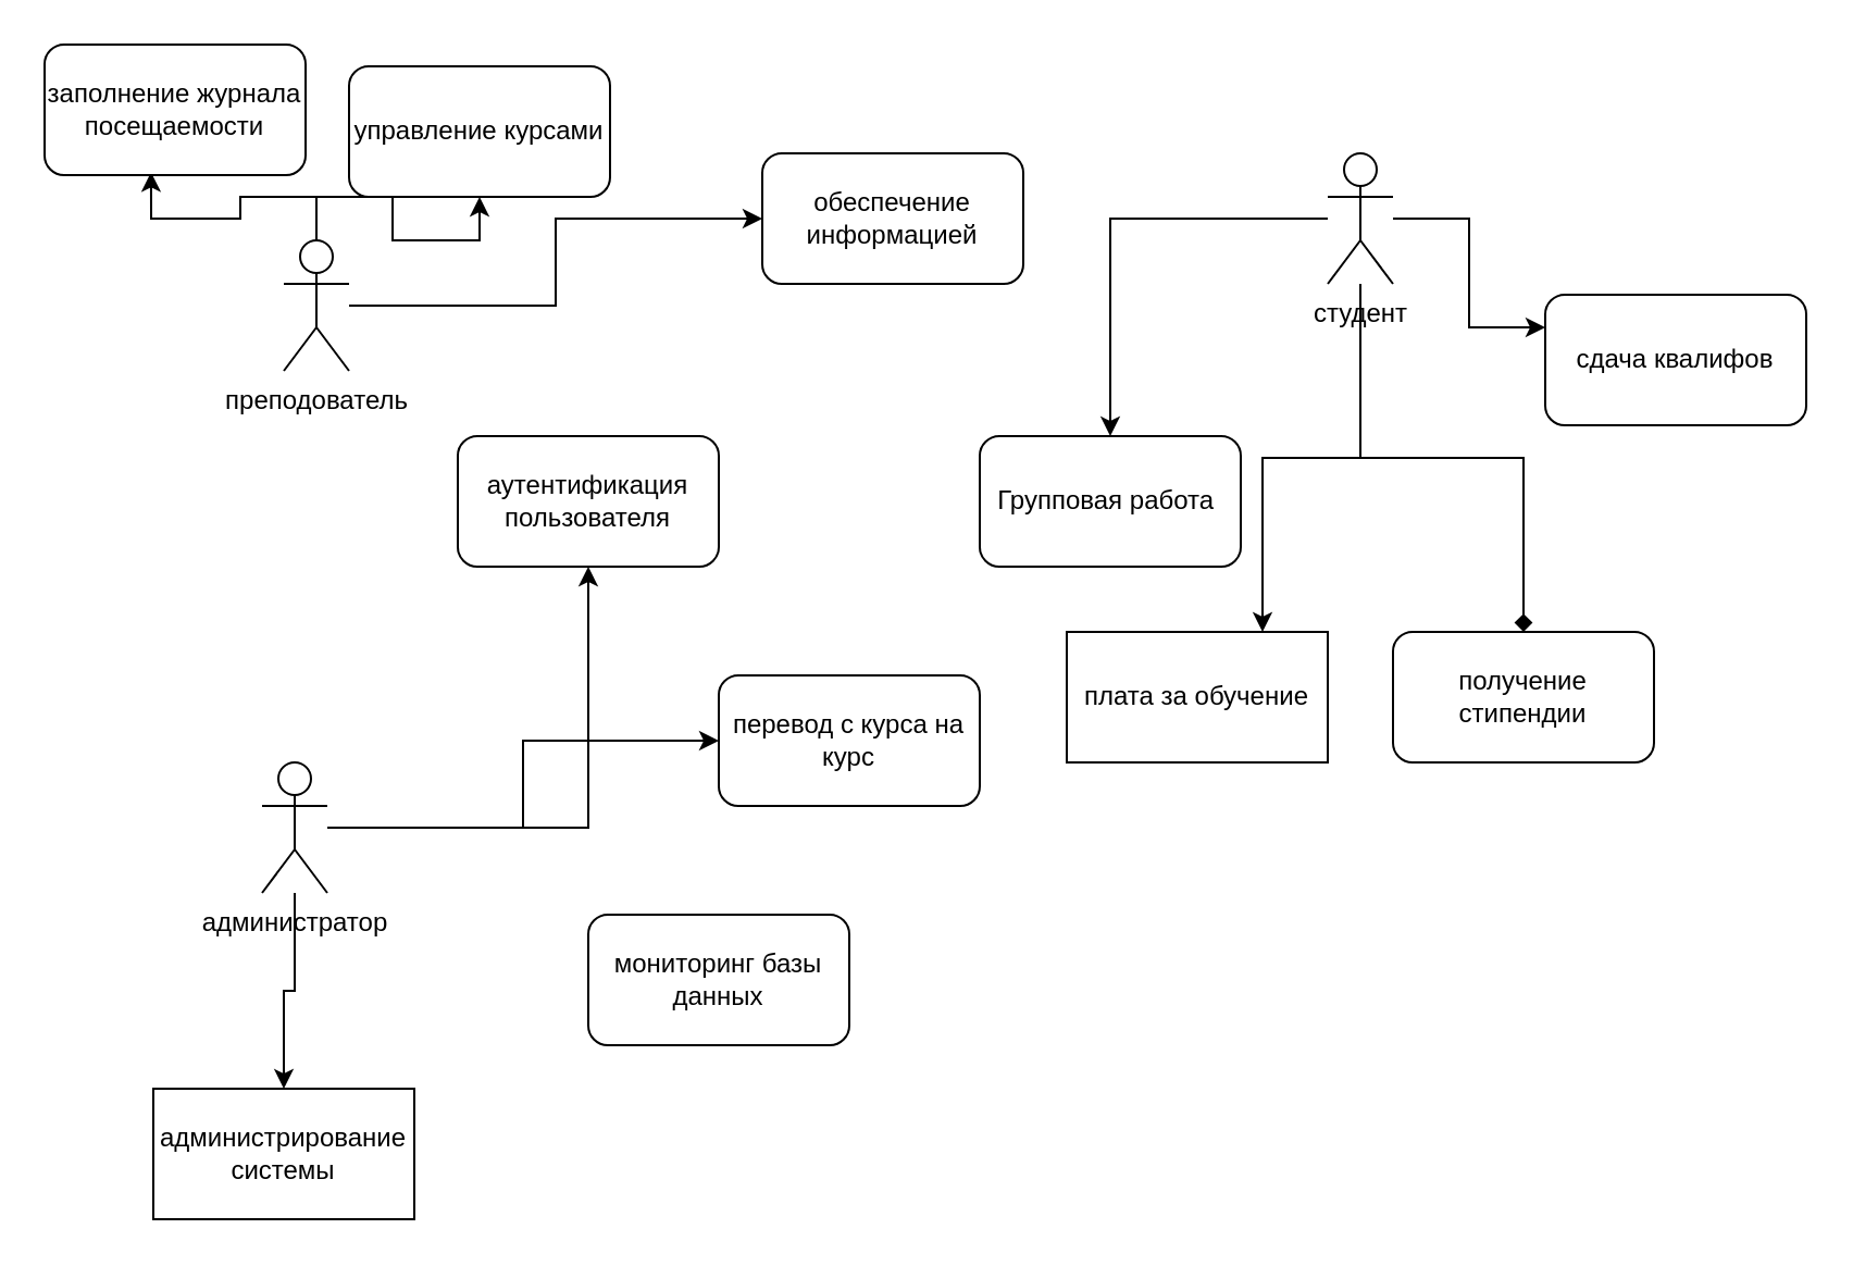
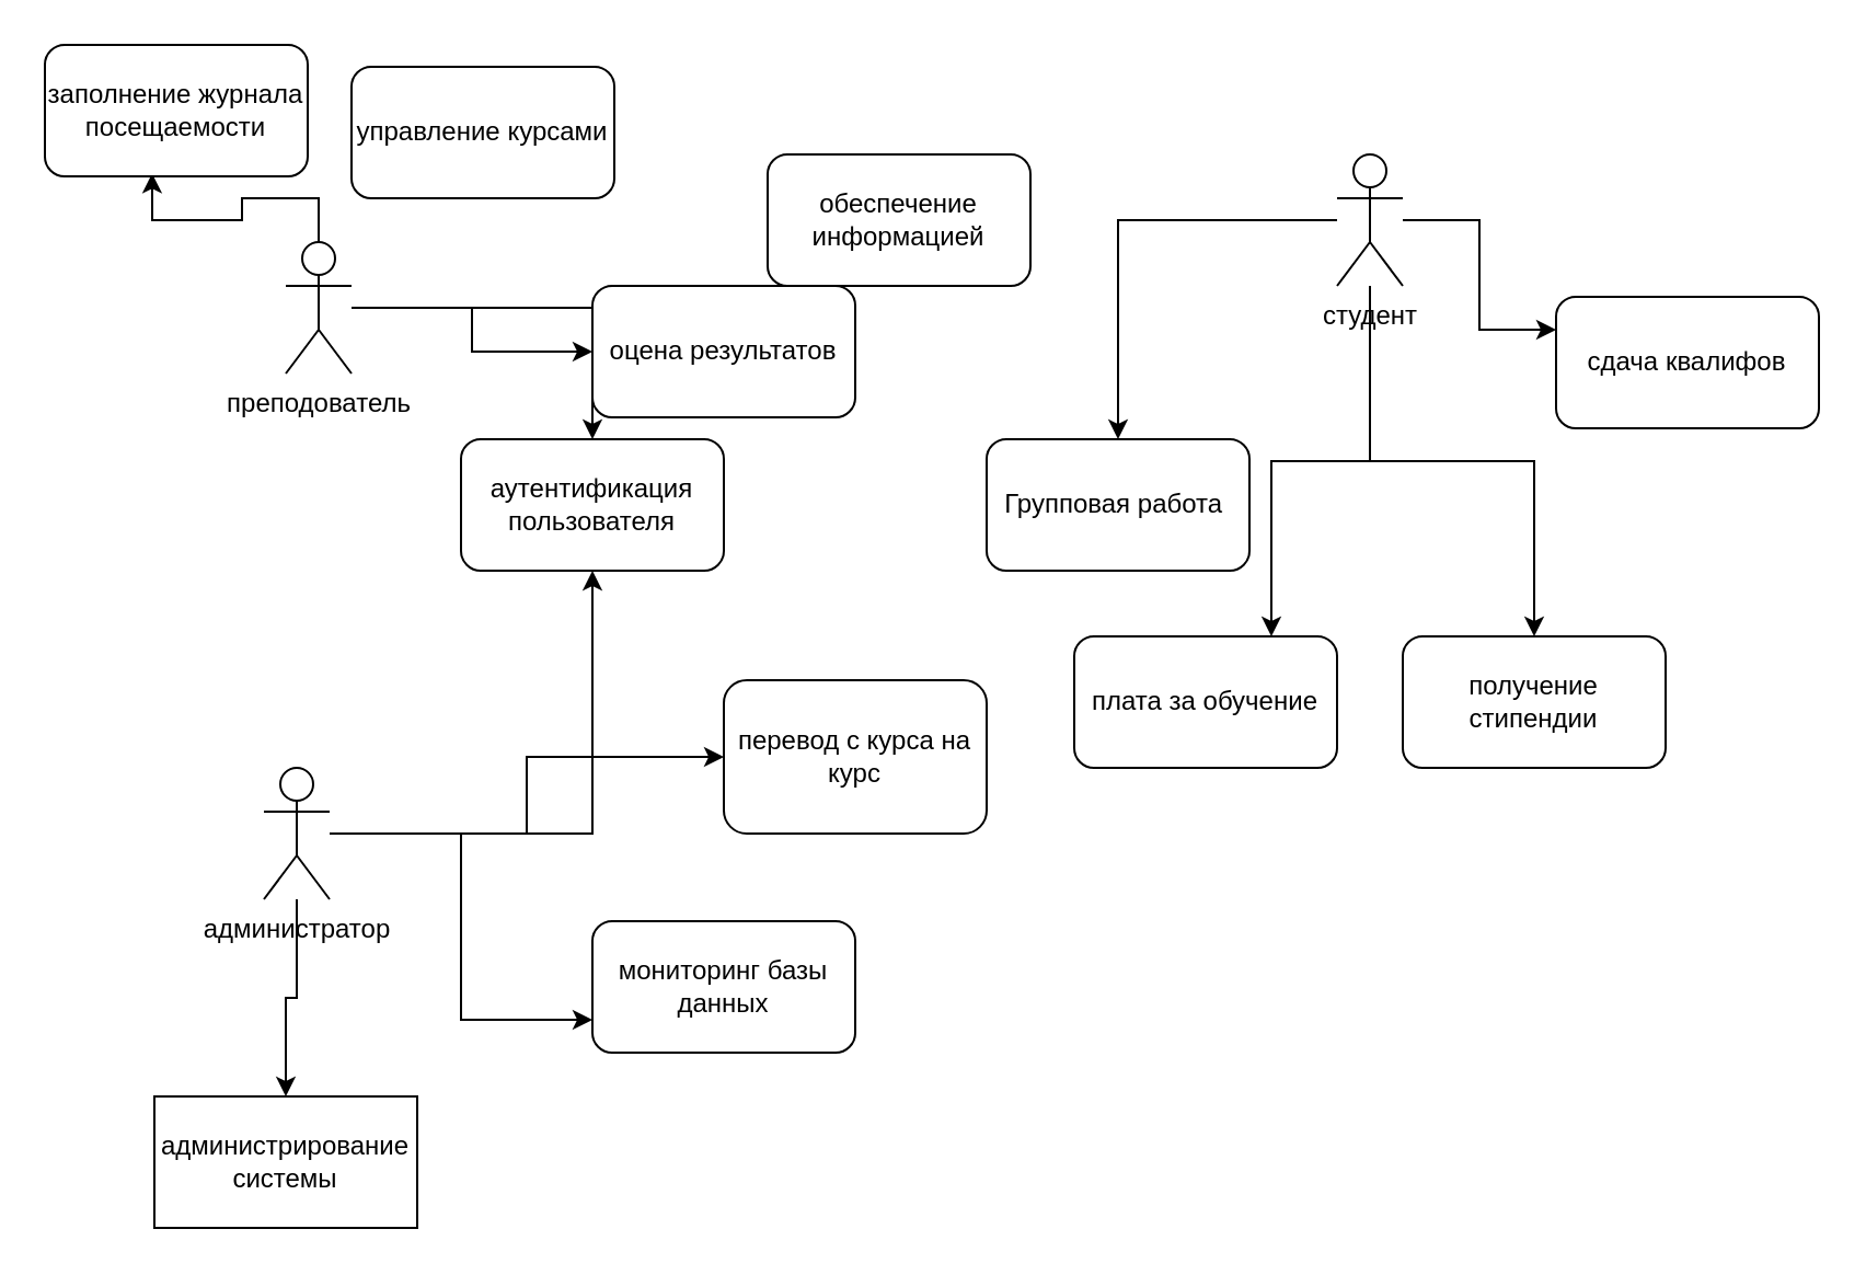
- <mxCell id="12" style="edgeStyle=orthogonalEdgeStyle;rounded=0;orthogonalLoop=1;jettySize=auto;html=1;" parent="1" source="16" target="19" edge="1"><mxGeometry relative="1" as="geometry" /></mxCell>
- <mxCell id="13" style="edgeStyle=orthogonalEdgeStyle;rounded=0;orthogonalLoop=1;jettySize=auto;html=1;entryX=0.5;entryY=1;entryDx=0;entryDy=0;" parent="1" source="16" target="22" edge="1"><mxGeometry relative="1" as="geometry" /></mxCell>
+ <mxCell id="13" style="edgeStyle=orthogonalEdgeStyle;rounded=0;orthogonalLoop=1;jettySize=auto;html=1;" parent="1" source="16" target="17" edge="1"><mxGeometry relative="1" as="geometry" /></mxCell>
+ <mxCell id="15" style="edgeStyle=orthogonalEdgeStyle;rounded=0;orthogonalLoop=1;jettySize=auto;html=1;" parent="1" source="16" target="28" edge="1"><mxGeometry relative="1" as="geometry" /></mxCell>
+ <mxCell id="28" value="оцена результатов" style="rounded=1;whiteSpace=wrap;html=1;" parent="1" vertex="1"><mxGeometry x="270" y="130" width="120" height="60" as="geometry" /></mxCell>
- <mxCell id="2" style="edgeStyle=orthogonalEdgeStyle;rounded=0;orthogonalLoop=1;jettySize=auto;html=1;endArrow=diamond;" parent="1" source="6" target="18" edge="1"><mxGeometry relative="1" as="geometry" /></mxCell>
+ <mxCell id="2" style="edgeStyle=orthogonalEdgeStyle;rounded=0;orthogonalLoop=1;jettySize=auto;html=1;" parent="1" source="6" target="18" edge="1"><mxGeometry relative="1" as="geometry" /></mxCell>
- <mxCell id="27" value="плата за обучение" style="whiteSpace=wrap;html=1;rounded=0;" parent="1" vertex="1"><mxGeometry x="490" y="290" width="120" height="60" as="geometry" /></mxCell>
+ <mxCell id="27" value="плата за обучение" style="rounded=1;whiteSpace=wrap;html=1;" parent="1" vertex="1"><mxGeometry x="490" y="290" width="120" height="60" as="geometry" /></mxCell>
- <mxCell id="21" value="перевод с курса на курс" style="rounded=1;whiteSpace=wrap;html=1;" parent="1" vertex="1"><mxGeometry x="330" y="310" width="120" height="60" as="geometry" /></mxCell>
+ <mxCell id="21" value="перевод с курса на курс" style="rounded=1;whiteSpace=wrap;html=1;" parent="1" vertex="1"><mxGeometry x="330" y="310" width="120" height="70" as="geometry" /></mxCell>
+ <mxCell id="8" style="edgeStyle=orthogonalEdgeStyle;rounded=0;orthogonalLoop=1;jettySize=auto;html=1;entryX=0;entryY=0.75;entryDx=0;entryDy=0;" parent="1" source="11" target="20" edge="1"><mxGeometry relative="1" as="geometry" /></mxCell>
